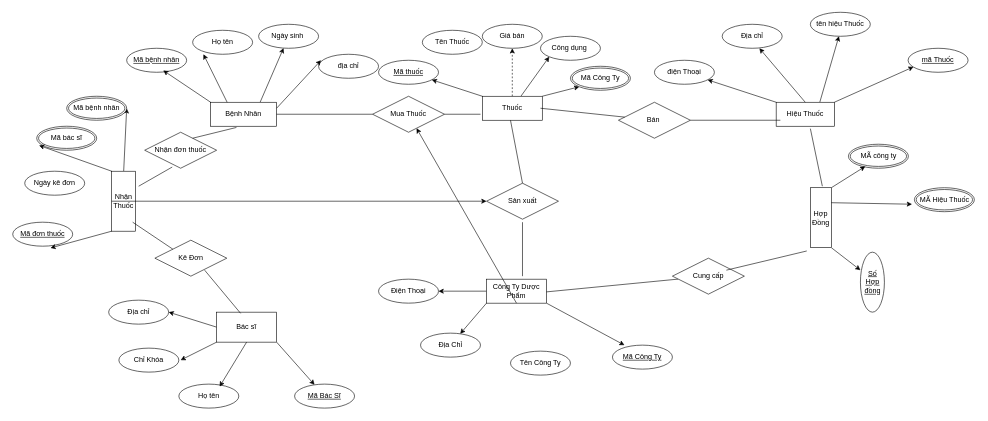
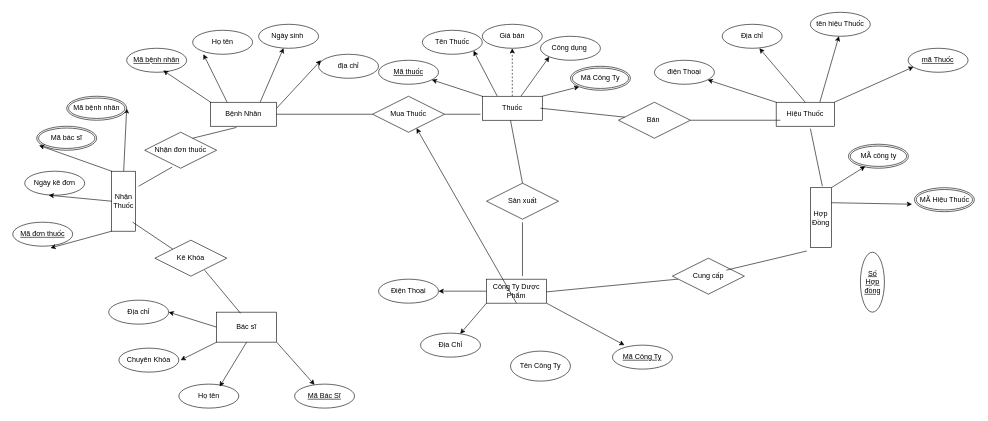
+ <mxCell id="8" style="rounded=0;orthogonalLoop=1;jettySize=auto;html=1;exitX=0.75;exitY=1;exitDx=0;exitDy=0;entryX=0;entryY=0;entryDx=0;entryDy=0;" edge="1" parent="1" source="9" target="3"><mxGeometry relative="1" as="geometry" /></mxCell>
- <mxCell id="56" style="rounded=0;orthogonalLoop=1;jettySize=auto;html=1;exitX=0.5;exitY=1;exitDx=0;exitDy=0;" edge="1" parent="1" source="50" target="67"><mxGeometry relative="1" as="geometry" /></mxCell>
+ <mxCell id="56" style="rounded=0;orthogonalLoop=1;jettySize=auto;html=1;exitX=0.5;exitY=1;exitDx=0;exitDy=0;entryX=0.6;entryY=0;entryDx=0;entryDy=0;entryPerimeter=0;" edge="1" parent="1" source="50" target="52"><mxGeometry relative="1" as="geometry" /></mxCell>
- <mxCell id="64" value="Kê Đơn" style="shape=rhombus;perimeter=rhombusPerimeter;whiteSpace=wrap;html=1;align=center;" vertex="1" parent="1"><mxGeometry x="257" y="400" width="120" height="60" as="geometry" /></mxCell>
+ <mxCell id="64" value="Kê Khóa" style="shape=rhombus;perimeter=rhombusPerimeter;whiteSpace=wrap;html=1;align=center;" vertex="1" parent="1"><mxGeometry x="257" y="400" width="120" height="60" as="geometry" /></mxCell>
- <mxCell id="62" style="rounded=0;orthogonalLoop=1;jettySize=auto;html=1;exitX=1;exitY=0;exitDx=0;exitDy=0;entryX=0.3;entryY=1;entryDx=0;entryDy=0;entryPerimeter=0;" edge="1" parent="1" source="58" target="59"><mxGeometry relative="1" as="geometry" /></mxCell>
- <mxCell id="46" value="Chỉ Khóa" style="ellipse;whiteSpace=wrap;html=1;align=center;" vertex="1" parent="1"><mxGeometry x="197" y="580" width="100" height="40" as="geometry" /></mxCell>
+ <mxCell id="46" value="Chuyên Khóa" style="ellipse;whiteSpace=wrap;html=1;align=center;" vertex="1" parent="1"><mxGeometry x="197" y="580" width="100" height="40" as="geometry" /></mxCell>
- <mxCell id="17" value="Tên Công Ty" style="ellipse;whiteSpace=wrap;html=1;align=center;" vertex="1" parent="1"><mxGeometry x="850" y="585" width="100" height="40" as="geometry" /></mxCell>
+ <mxCell id="17" value="Tên Công Ty" style="ellipse;whiteSpace=wrap;html=1;align=center;" vertex="1" parent="1"><mxGeometry x="850" y="585" width="100" height="50" as="geometry" /></mxCell>
